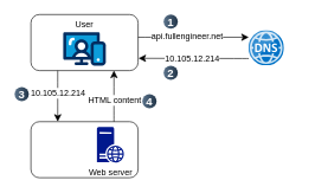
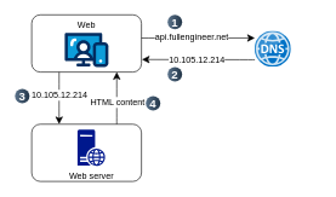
- <mxCell id="4" value="User" style="rounded=1;whiteSpace=wrap;html=1;verticalAlign=top;horizontal=1;container=0;" vertex="1" parent="2"><mxGeometry x="23" width="151" height="79" as="geometry" /></mxCell>
+ <mxCell id="4" value="Web" style="rounded=1;whiteSpace=wrap;html=1;verticalAlign=top;horizontal=1;container=0;" vertex="1" parent="2"><mxGeometry x="23" width="151" height="79" as="geometry" /></mxCell>
- <mxCell id="7" value="Web server" style="sketch=0;aspect=fixed;pointerEvents=1;shadow=0;dashed=0;html=1;strokeColor=none;labelPosition=center;verticalLabelPosition=bottom;verticalAlign=top;align=center;fillColor=#00188D;shape=mxgraph.mscae.enterprise.web_server;container=0;" vertex="1" parent="2"><mxGeometry x="116" y="158.5" width="38" height="50" as="geometry" /></mxCell>
+ <mxCell id="7" value="Web server" style="sketch=0;aspect=fixed;pointerEvents=1;shadow=0;dashed=0;html=1;strokeColor=none;labelPosition=center;verticalLabelPosition=bottom;verticalAlign=top;align=center;fillColor=#00188D;shape=mxgraph.mscae.enterprise.web_server;container=0;" vertex="1" parent="2"><mxGeometry x="86" y="158.5" width="38" height="50" as="geometry" /></mxCell>
